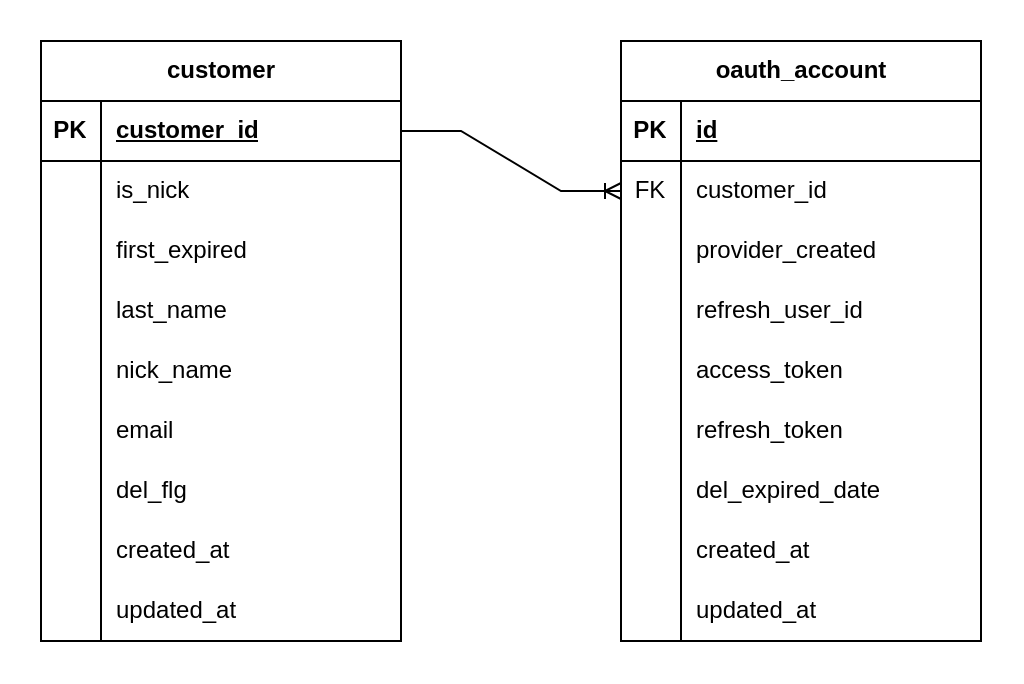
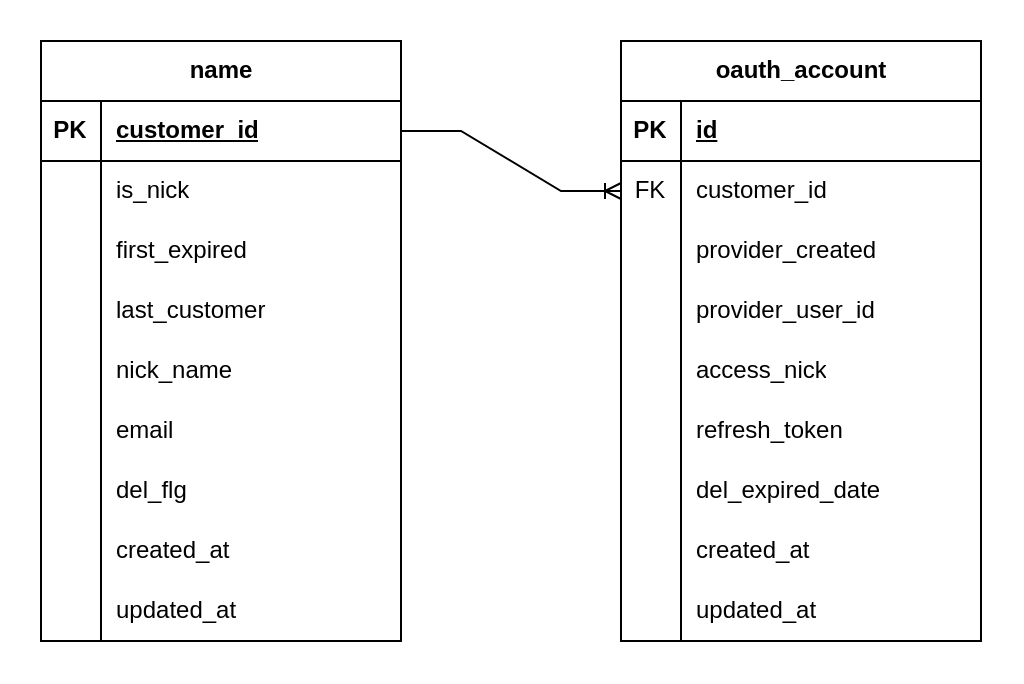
- <mxCell id="2" value="customer" style="shape=table;startSize=30;container=1;collapsible=1;childLayout=tableLayout;fixedRows=1;rowLines=0;fontStyle=1;align=center;resizeLast=1;html=1;" parent="1" vertex="1"><mxGeometry x="20" y="20" width="180" height="300" as="geometry"><mxRectangle x="90" y="170" width="90" height="30" as="alternateBounds" /></mxGeometry></mxCell>
+ <mxCell id="2" value="name" style="shape=table;startSize=30;container=1;collapsible=1;childLayout=tableLayout;fixedRows=1;rowLines=0;fontStyle=1;align=center;resizeLast=1;html=1;" parent="1" vertex="1"><mxGeometry x="20" y="20" width="180" height="300" as="geometry"><mxRectangle x="90" y="170" width="90" height="30" as="alternateBounds" /></mxGeometry></mxCell>
- <mxCell id="14" value="last_name" style="shape=partialRectangle;connectable=0;fillColor=none;top=0;left=0;bottom=0;right=0;align=left;spacingLeft=6;overflow=hidden;whiteSpace=wrap;html=1;" parent="12" vertex="1"><mxGeometry x="30" width="150" height="30" as="geometry"><mxRectangle width="150" height="30" as="alternateBounds" /></mxGeometry></mxCell>
+ <mxCell id="14" value="last_customer" style="shape=partialRectangle;connectable=0;fillColor=none;top=0;left=0;bottom=0;right=0;align=left;spacingLeft=6;overflow=hidden;whiteSpace=wrap;html=1;" parent="12" vertex="1"><mxGeometry x="30" width="150" height="30" as="geometry"><mxRectangle width="150" height="30" as="alternateBounds" /></mxGeometry></mxCell>
- <mxCell id="42" value="refresh_user_id" style="shape=partialRectangle;connectable=0;fillColor=none;top=0;left=0;bottom=0;right=0;align=left;spacingLeft=6;overflow=hidden;whiteSpace=wrap;html=1;" parent="40" vertex="1"><mxGeometry x="30" width="150" height="30" as="geometry"><mxRectangle width="150" height="30" as="alternateBounds" /></mxGeometry></mxCell>
+ <mxCell id="42" value="provider_user_id" style="shape=partialRectangle;connectable=0;fillColor=none;top=0;left=0;bottom=0;right=0;align=left;spacingLeft=6;overflow=hidden;whiteSpace=wrap;html=1;" parent="40" vertex="1"><mxGeometry x="30" width="150" height="30" as="geometry"><mxRectangle width="150" height="30" as="alternateBounds" /></mxGeometry></mxCell>
- <mxCell id="45" value="access_token" style="shape=partialRectangle;connectable=0;fillColor=none;top=0;left=0;bottom=0;right=0;align=left;spacingLeft=6;overflow=hidden;whiteSpace=wrap;html=1;" parent="43" vertex="1"><mxGeometry x="30" width="150" height="30" as="geometry"><mxRectangle width="150" height="30" as="alternateBounds" /></mxGeometry></mxCell>
+ <mxCell id="45" value="access_nick" style="shape=partialRectangle;connectable=0;fillColor=none;top=0;left=0;bottom=0;right=0;align=left;spacingLeft=6;overflow=hidden;whiteSpace=wrap;html=1;" parent="43" vertex="1"><mxGeometry x="30" width="150" height="30" as="geometry"><mxRectangle width="150" height="30" as="alternateBounds" /></mxGeometry></mxCell>
